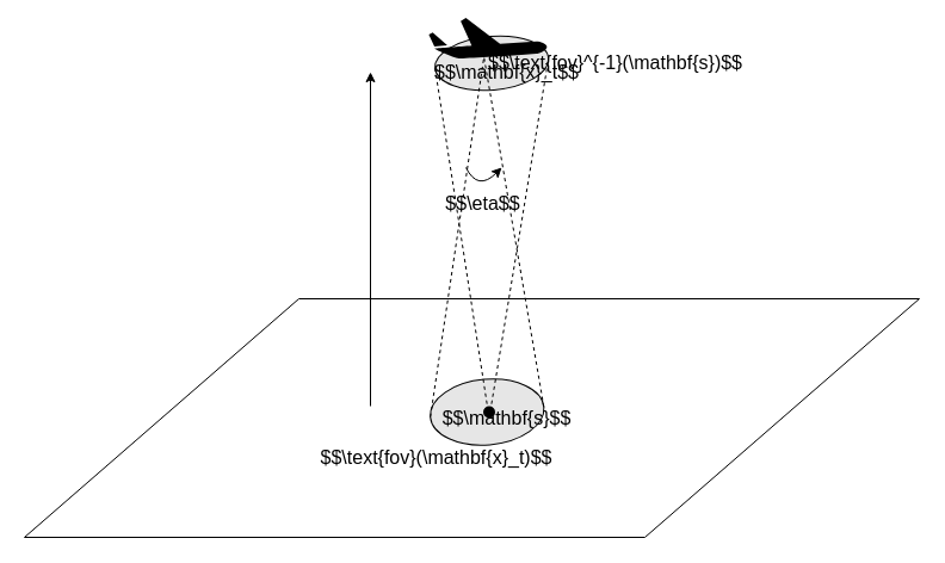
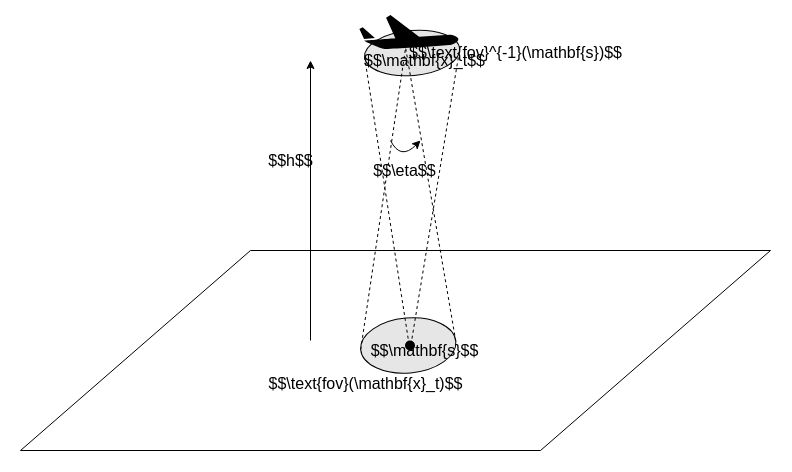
+ <mxCell id="18" value="$$h$$" style="text;html=1;align=center;verticalAlign=middle;resizable=0;points=[];autosize=1;strokeColor=none;fillColor=none;fontSize=16;" vertex="1" parent="1"><mxGeometry x="260" y="150" width="60" height="20" as="geometry" /></mxCell>
